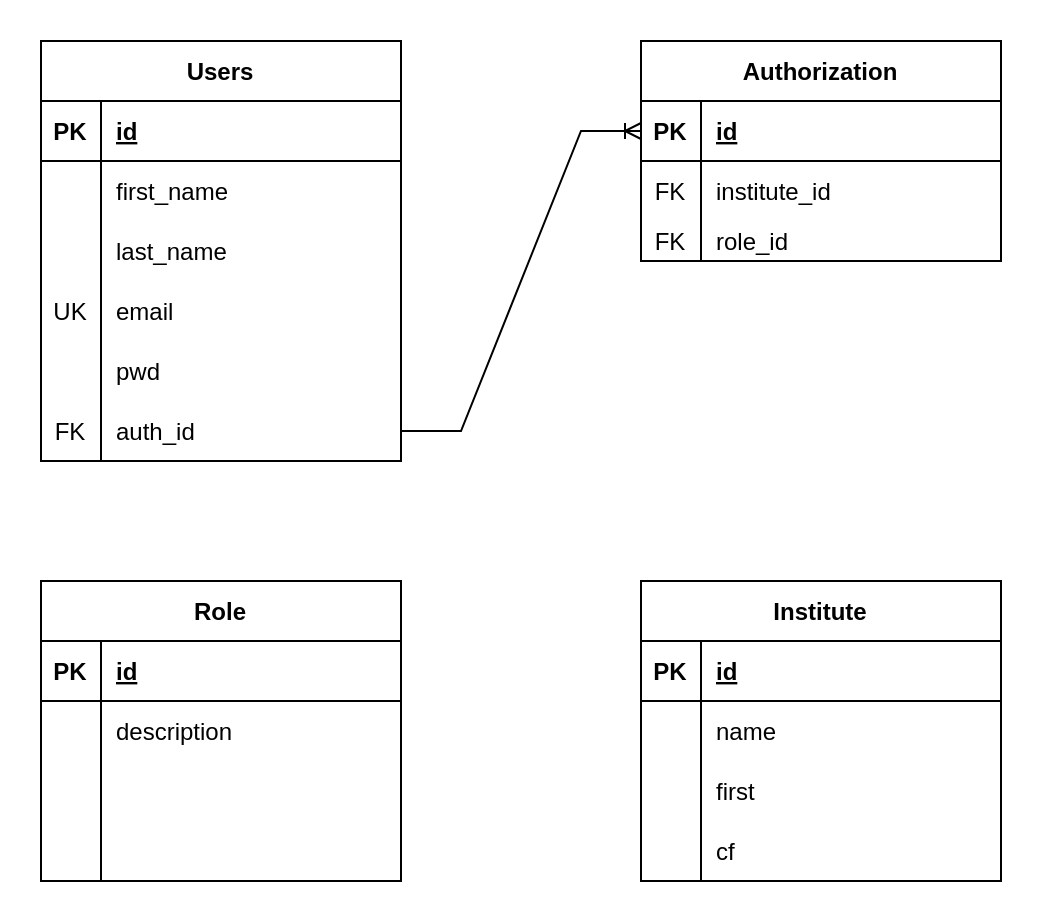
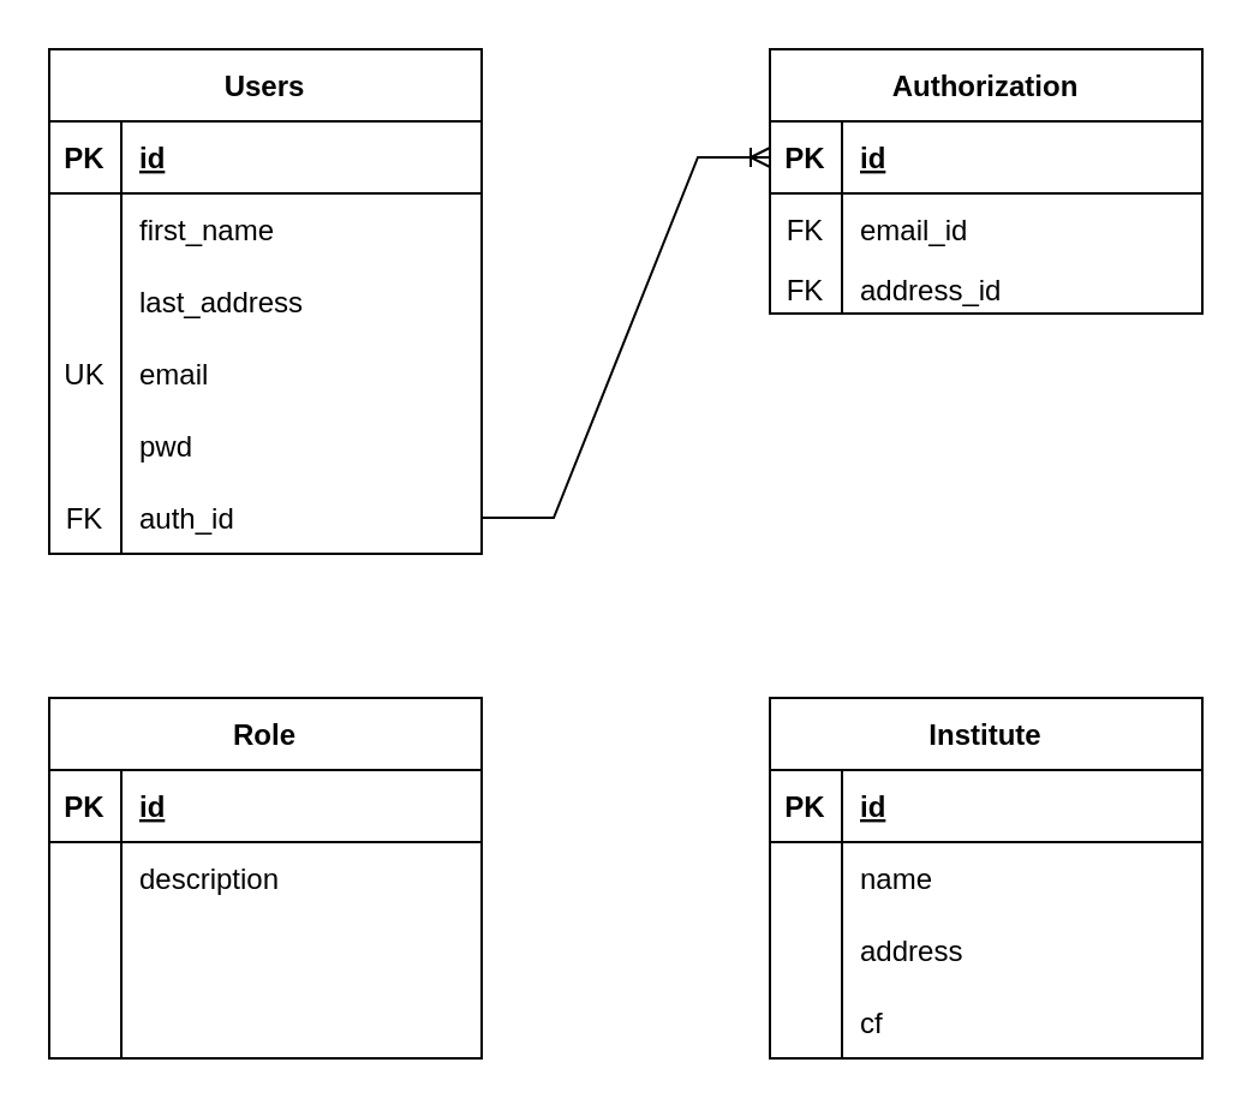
- <mxCell id="27" value="institute_id" style="shape=partialRectangle;connectable=0;fillColor=none;top=0;left=0;bottom=0;right=0;align=left;spacingLeft=6;overflow=hidden;" vertex="1" parent="25"><mxGeometry x="30" width="150" height="30" as="geometry"><mxRectangle width="150" height="30" as="alternateBounds" /></mxGeometry></mxCell>
+ <mxCell id="27" value="email_id" style="shape=partialRectangle;connectable=0;fillColor=none;top=0;left=0;bottom=0;right=0;align=left;spacingLeft=6;overflow=hidden;" vertex="1" parent="25"><mxGeometry x="30" width="150" height="30" as="geometry"><mxRectangle width="150" height="30" as="alternateBounds" /></mxGeometry></mxCell>
- <mxCell id="30" value="role_id" style="shape=partialRectangle;connectable=0;fillColor=none;top=0;left=0;bottom=0;right=0;align=left;spacingLeft=6;overflow=hidden;" vertex="1" parent="28"><mxGeometry x="30" width="150" height="20" as="geometry"><mxRectangle width="150" height="20" as="alternateBounds" /></mxGeometry></mxCell>
+ <mxCell id="30" value="address_id" style="shape=partialRectangle;connectable=0;fillColor=none;top=0;left=0;bottom=0;right=0;align=left;spacingLeft=6;overflow=hidden;" vertex="1" parent="28"><mxGeometry x="30" width="150" height="20" as="geometry"><mxRectangle width="150" height="20" as="alternateBounds" /></mxGeometry></mxCell>
- <mxCell id="11" value="last_name" style="shape=partialRectangle;connectable=0;fillColor=none;top=0;left=0;bottom=0;right=0;align=left;spacingLeft=6;overflow=hidden;" vertex="1" parent="9"><mxGeometry x="30" width="150" height="30" as="geometry"><mxRectangle width="150" height="30" as="alternateBounds" /></mxGeometry></mxCell>
+ <mxCell id="11" value="last_address" style="shape=partialRectangle;connectable=0;fillColor=none;top=0;left=0;bottom=0;right=0;align=left;spacingLeft=6;overflow=hidden;" vertex="1" parent="9"><mxGeometry x="30" width="150" height="30" as="geometry"><mxRectangle width="150" height="30" as="alternateBounds" /></mxGeometry></mxCell>
- <mxCell id="40" value="first" style="shape=partialRectangle;connectable=0;fillColor=none;top=0;left=0;bottom=0;right=0;align=left;spacingLeft=6;overflow=hidden;" vertex="1" parent="38"><mxGeometry x="30" width="150" height="30" as="geometry"><mxRectangle width="150" height="30" as="alternateBounds" /></mxGeometry></mxCell>
+ <mxCell id="40" value="address" style="shape=partialRectangle;connectable=0;fillColor=none;top=0;left=0;bottom=0;right=0;align=left;spacingLeft=6;overflow=hidden;" vertex="1" parent="38"><mxGeometry x="30" width="150" height="30" as="geometry"><mxRectangle width="150" height="30" as="alternateBounds" /></mxGeometry></mxCell>
